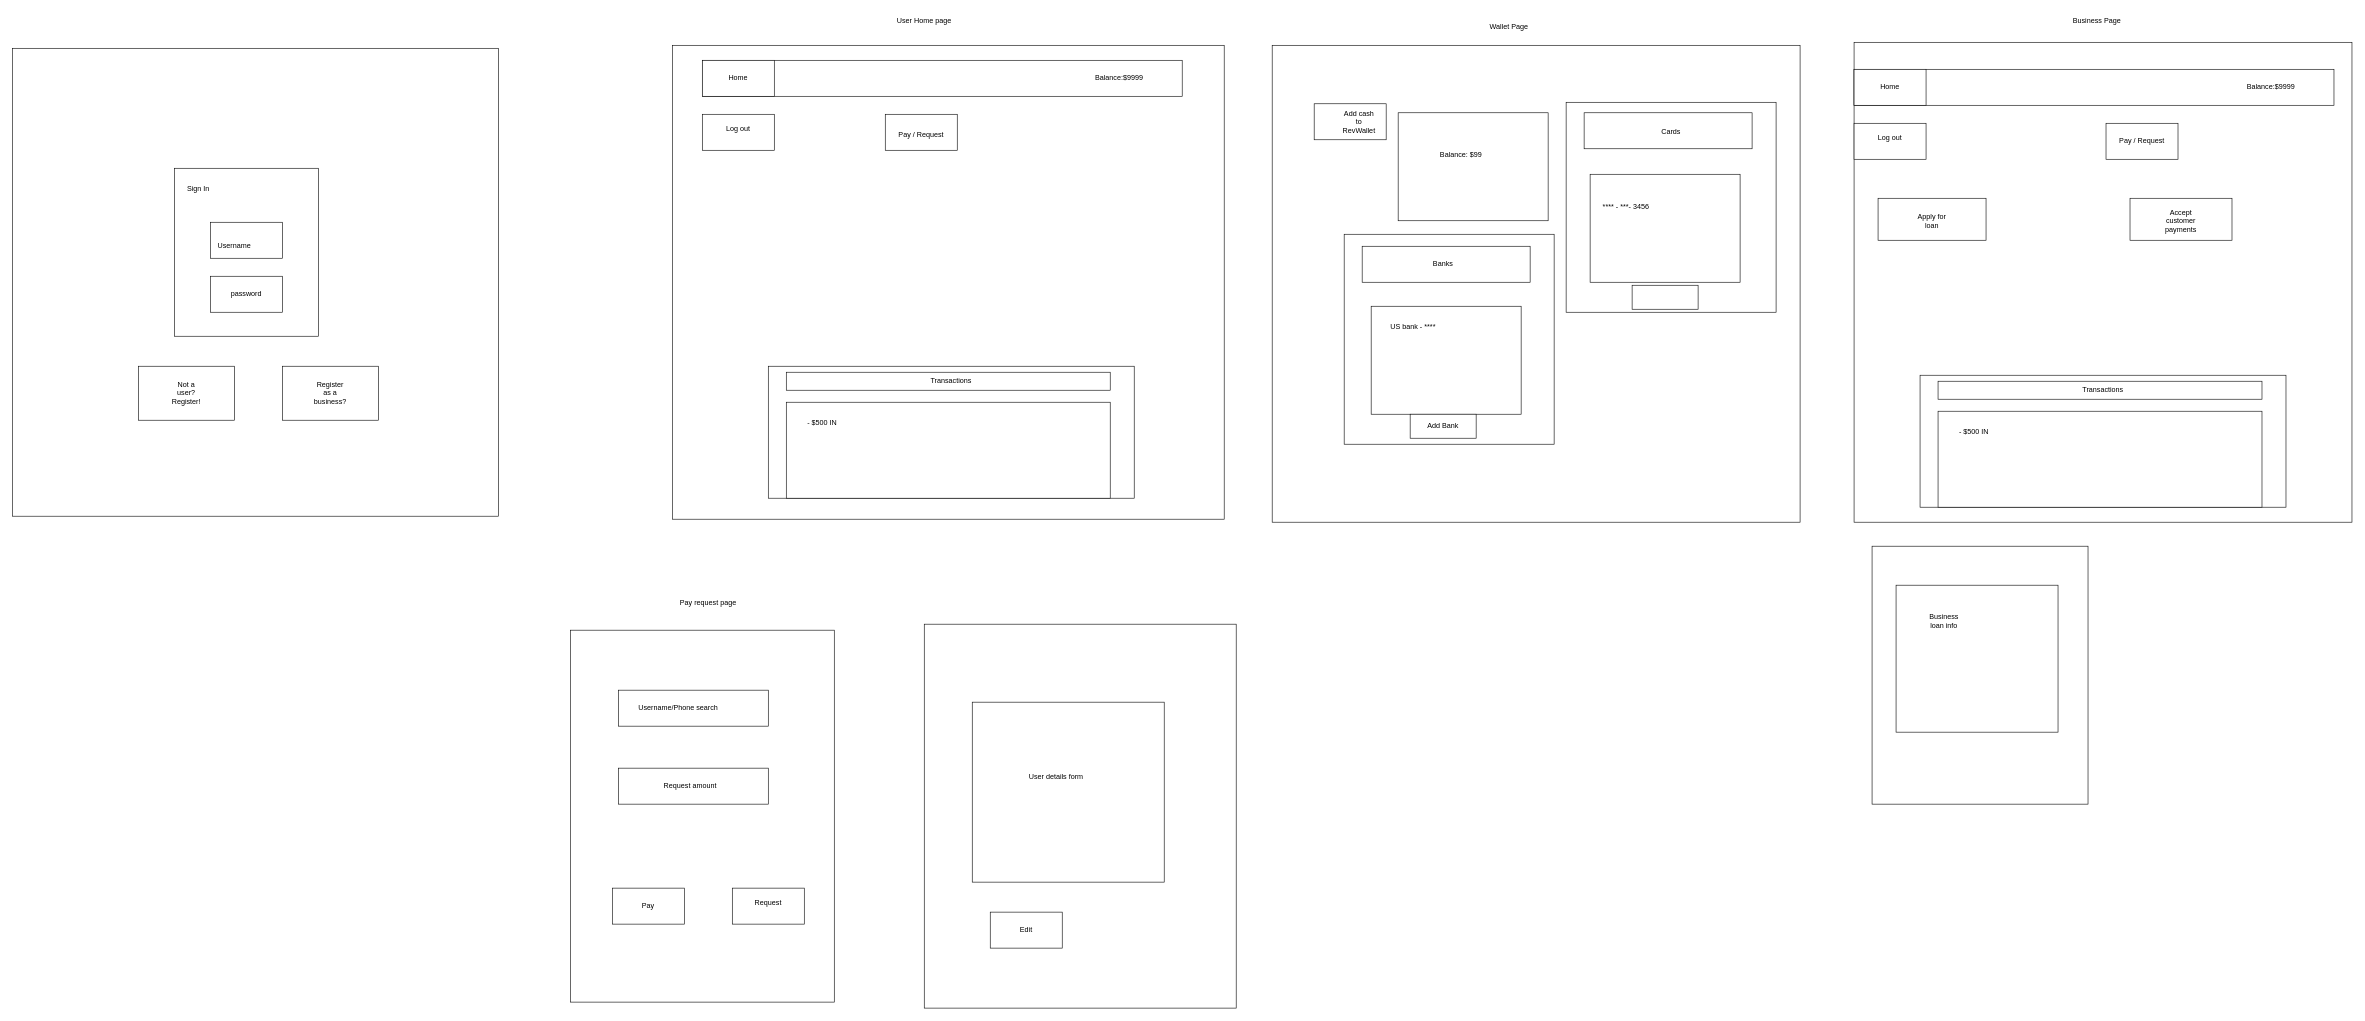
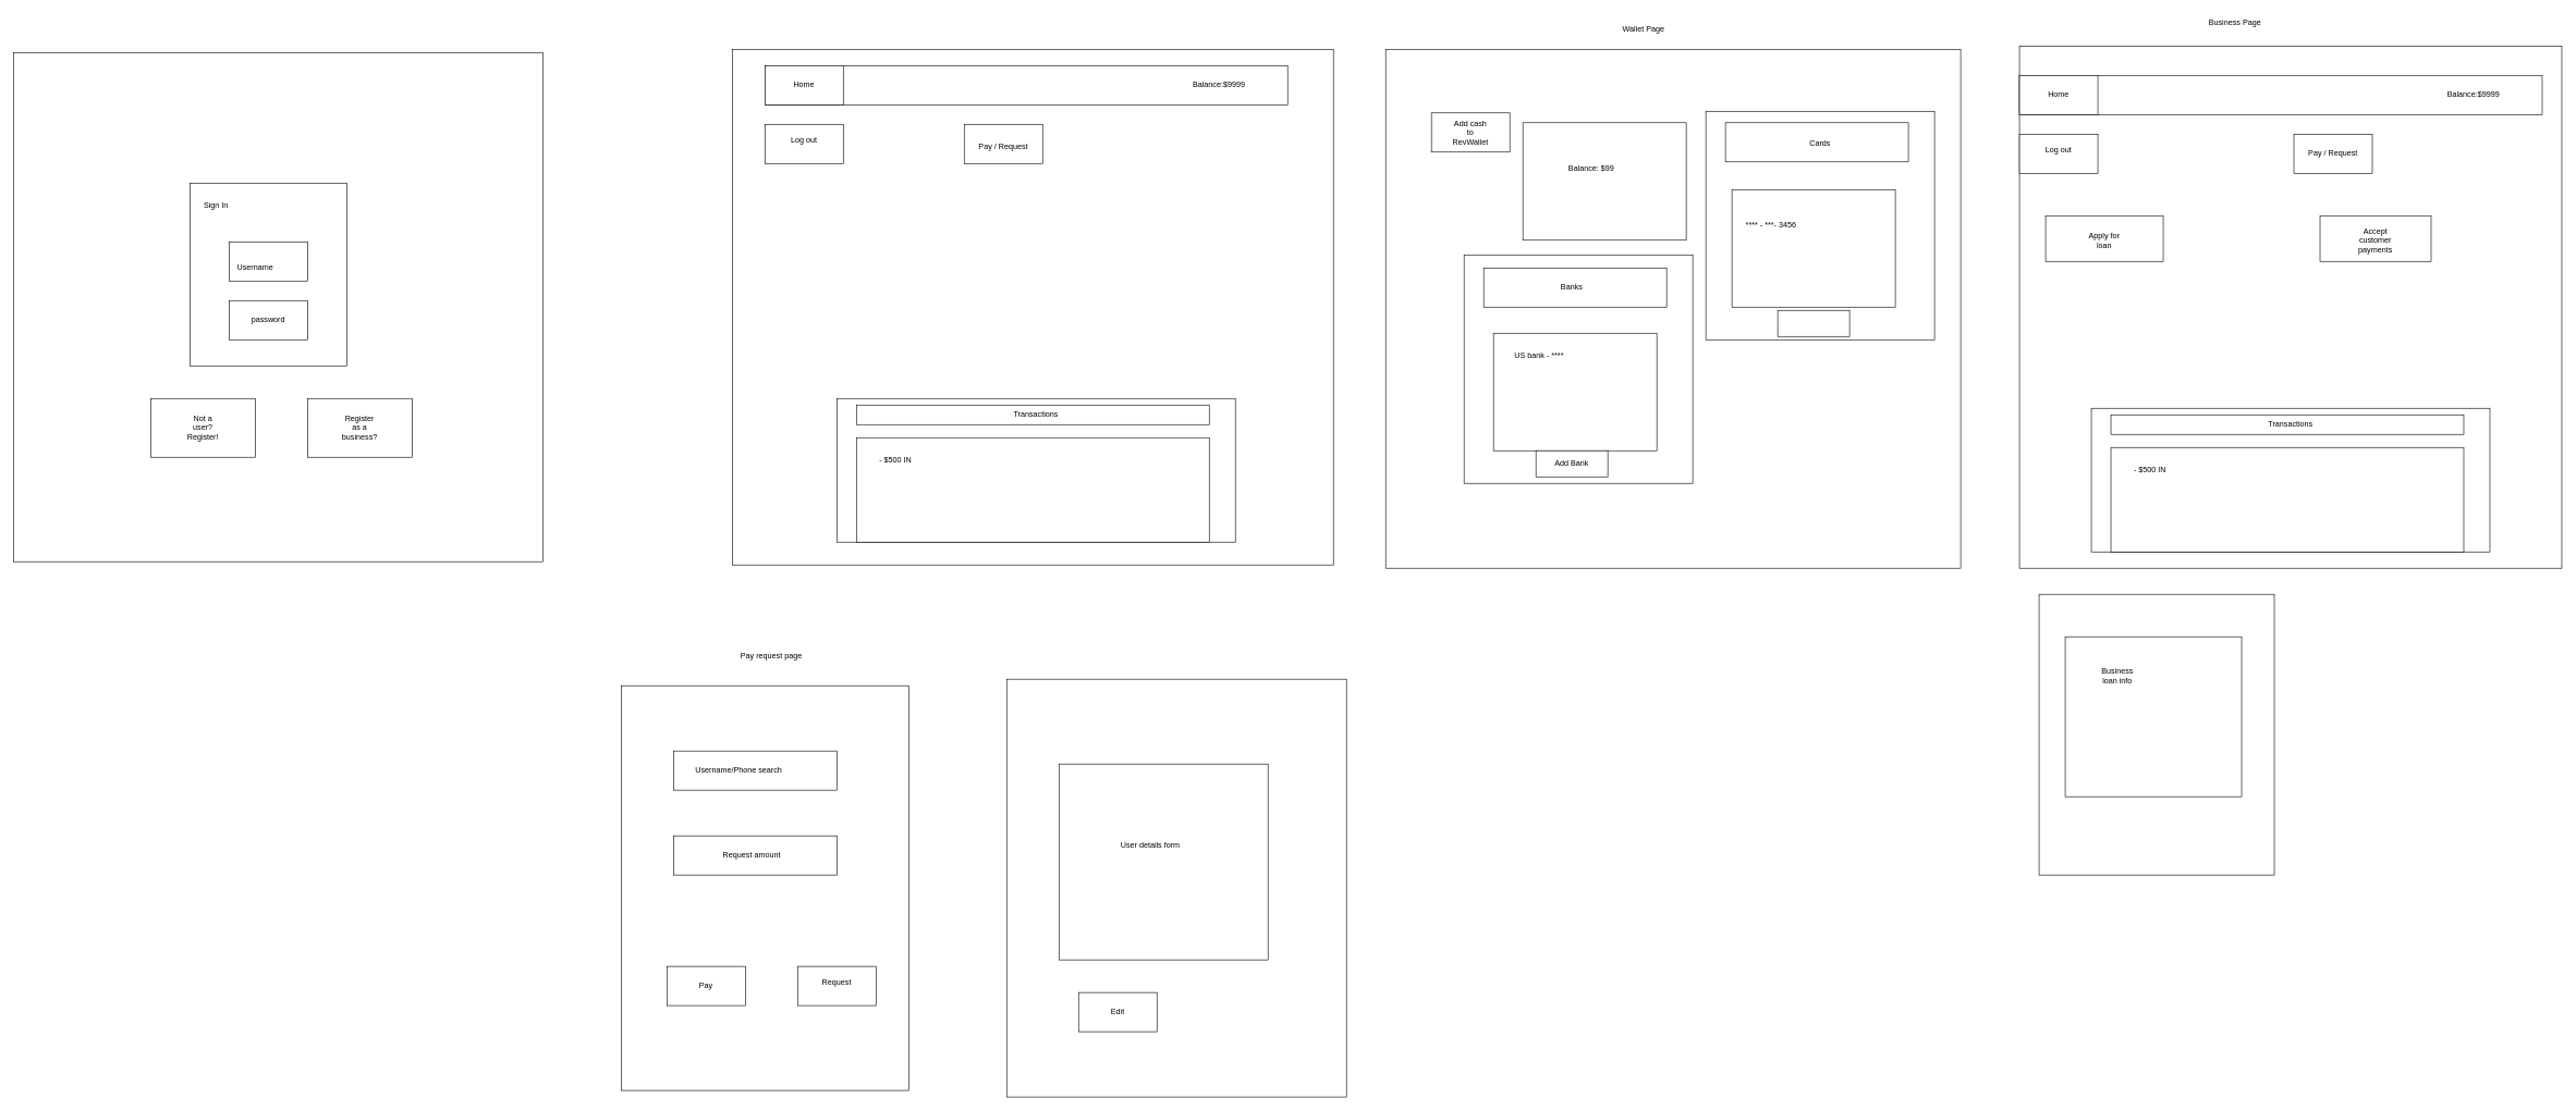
- <mxCell id="14" value="User Home page" style="text;strokeColor=none;align=center;fillColor=none;html=1;verticalAlign=middle;whiteSpace=wrap;rounded=0;" vertex="1" parent="1"><mxGeometry x="1480" y="20" width="120" height="30" as="geometry" /></mxCell>
- <mxCell id="63" value="Business Page" style="text;strokeColor=none;align=center;fillColor=none;html=1;verticalAlign=middle;whiteSpace=wrap;rounded=0;" vertex="1" parent="1"><mxGeometry x="3445" y="20" width="100" height="30" as="geometry" /></mxCell>
+ <mxCell id="63" value="Business Page" style="text;strokeColor=none;align=center;fillColor=none;html=1;verticalAlign=middle;whiteSpace=wrap;rounded=0;" vertex="1" parent="1"><mxGeometry x="3370" y="20" width="100" height="30" as="geometry" /></mxCell>
- <mxCell id="33" value="Add cash to RevWallet" style="text;strokeColor=none;align=center;fillColor=none;html=1;verticalAlign=middle;whiteSpace=wrap;rounded=0;" vertex="1" parent="1"><mxGeometry x="2235" y="187.5" width="60" height="30" as="geometry" /></mxCell>
+ <mxCell id="33" value="Add cash to RevWallet" style="text;strokeColor=none;align=center;fillColor=none;html=1;verticalAlign=middle;whiteSpace=wrap;rounded=0;" vertex="1" parent="1"><mxGeometry x="2220" y="187.5" width="60" height="30" as="geometry" /></mxCell>
